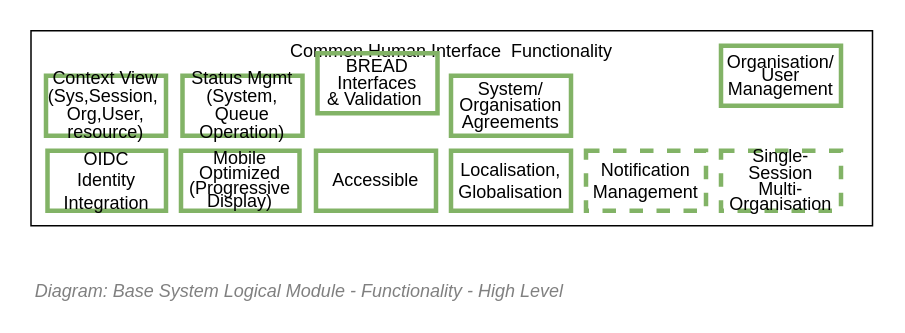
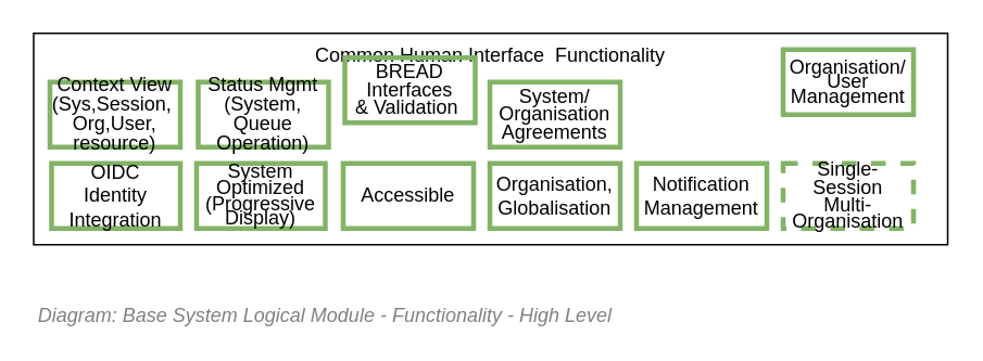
- <mxCell id="9" value="&lt;p style=&quot;line-height: 80%&quot;&gt;Mobile&lt;br&gt;Optimized&lt;br style=&quot;font-size: 12px&quot;&gt;&lt;font style=&quot;font-size: 12px&quot;&gt;(Progressive Display)&lt;/font&gt;&lt;/p&gt;" style="rounded=0;whiteSpace=wrap;html=1;strokeColor=#82b366;strokeWidth=3;fillColor=none;fontSize=12;align=center;fontFamily=Helvetica;verticalAlign=middle;" vertex="1" parent="2"><mxGeometry x="100" y="80" width="79" height="40" as="geometry" /></mxCell>
+ <mxCell id="9" value="&lt;p style=&quot;line-height: 80%&quot;&gt;System&lt;br&gt;Optimized&lt;br style=&quot;font-size: 12px&quot;&gt;&lt;font style=&quot;font-size: 12px&quot;&gt;(Progressive Display)&lt;/font&gt;&lt;/p&gt;" style="rounded=0;whiteSpace=wrap;html=1;strokeColor=#82b366;strokeWidth=3;fillColor=none;fontSize=12;align=center;fontFamily=Helvetica;verticalAlign=middle;" vertex="1" parent="2"><mxGeometry x="100" y="80" width="79" height="40" as="geometry" /></mxCell>
- <mxCell id="6" value="Localisation, Globalisation" style="rounded=0;whiteSpace=wrap;html=1;strokeColor=#82b366;strokeWidth=3;fillColor=none;fontSize=12;align=center;fontFamily=Helvetica;verticalAlign=middle;" vertex="1" parent="2"><mxGeometry x="280" y="80" width="80" height="40" as="geometry" /></mxCell>
+ <mxCell id="6" value="Organisation, Globalisation" style="rounded=0;whiteSpace=wrap;html=1;strokeColor=#82b366;strokeWidth=3;fillColor=none;fontSize=12;align=center;fontFamily=Helvetica;verticalAlign=middle;" vertex="1" parent="2"><mxGeometry x="280" y="80" width="80" height="40" as="geometry" /></mxCell>
- <mxCell id="12" value="Notification Management" style="rounded=0;whiteSpace=wrap;html=1;strokeColor=#82b366;strokeWidth=3;fillColor=none;fontSize=12;align=center;fontFamily=Helvetica;verticalAlign=middle;dashed=1;" vertex="1" parent="2"><mxGeometry x="370" y="80" width="80" height="40" as="geometry" /></mxCell>
+ <mxCell id="12" value="Notification Management" style="rounded=0;whiteSpace=wrap;html=1;strokeColor=#82b366;strokeWidth=3;fillColor=none;fontSize=12;align=center;fontFamily=Helvetica;verticalAlign=middle;" vertex="1" parent="2"><mxGeometry x="370" y="80" width="80" height="40" as="geometry" /></mxCell>
